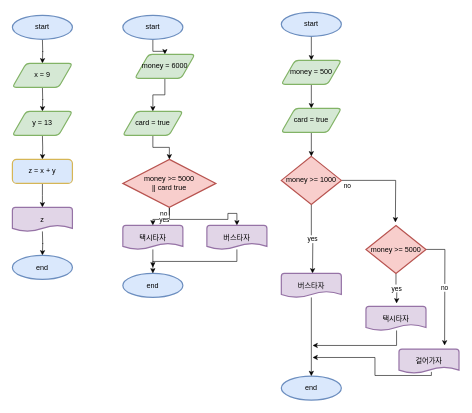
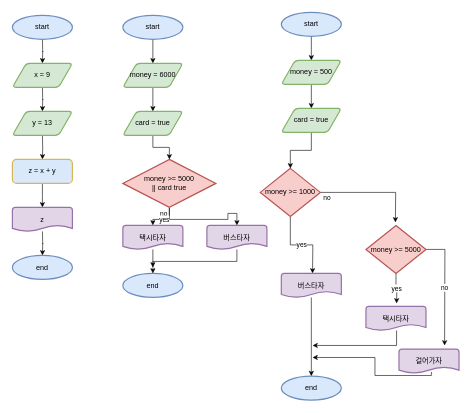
- <mxCell id="20" value="money = 6000" style="shape=parallelogram;html=1;strokeWidth=2;perimeter=parallelogramPerimeter;whiteSpace=wrap;rounded=1;arcSize=12;size=0.23;fillColor=#d5e8d4;strokeColor=#82b366;" vertex="1" parent="1"><mxGeometry x="224" y="90" width="100" height="40" as="geometry" /></mxCell>
+ <mxCell id="20" value="money = 6000" style="shape=parallelogram;html=1;strokeWidth=2;perimeter=parallelogramPerimeter;whiteSpace=wrap;rounded=1;arcSize=12;size=0.23;fillColor=#d5e8d4;strokeColor=#82b366;" vertex="1" parent="1"><mxGeometry x="204" y="105" width="100" height="40" as="geometry" /></mxCell>
- <mxCell id="32" value="money &amp;gt;= 1000&lt;br&gt;" style="strokeWidth=2;html=1;shape=mxgraph.flowchart.decision;whiteSpace=wrap;fillColor=#f8cecc;strokeColor=#b85450;" vertex="1" parent="1"><mxGeometry x="468" y="260" width="100" height="80" as="geometry" /></mxCell>
+ <mxCell id="32" value="money &amp;gt;= 1000&lt;br&gt;" style="strokeWidth=2;html=1;shape=mxgraph.flowchart.decision;whiteSpace=wrap;fillColor=#f8cecc;strokeColor=#b85450;" vertex="1" parent="1"><mxGeometry x="433" y="280" width="100" height="80" as="geometry" /></mxCell>
